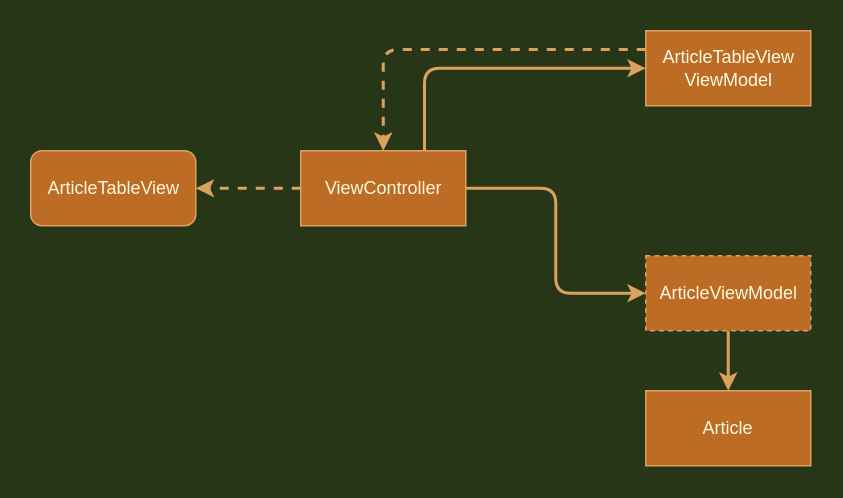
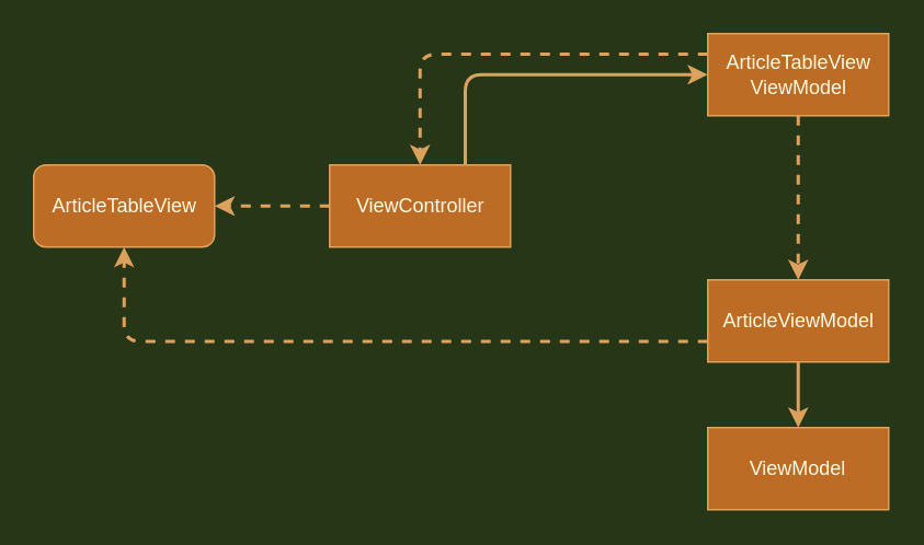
+ <mxCell id="10" style="edgeStyle=orthogonalEdgeStyle;curved=0;rounded=1;sketch=0;orthogonalLoop=1;jettySize=auto;html=1;entryX=0.5;entryY=0;entryDx=0;entryDy=0;fontColor=#FEFAE0;strokeColor=#DDA15E;fillColor=#BC6C25;dashed=1;strokeWidth=2;" edge="1" parent="1" source="12" target="9"><mxGeometry relative="1" as="geometry" /></mxCell>
- <mxCell id="5" style="edgeStyle=orthogonalEdgeStyle;curved=0;rounded=1;sketch=0;orthogonalLoop=1;jettySize=auto;html=1;entryX=0;entryY=0.5;entryDx=0;entryDy=0;fontColor=#FEFAE0;strokeColor=#DDA15E;fillColor=#BC6C25;strokeWidth=2;" edge="1" parent="1" source="6" target="9"><mxGeometry relative="1" as="geometry" /></mxCell>
- <mxCell id="9" value="ArticleViewModel" style="html=1;rounded=0;sketch=0;fontColor=#FEFAE0;strokeColor=#DDA15E;fillColor=#BC6C25;dashed=1;" vertex="1" parent="1"><mxGeometry x="430" y="170" width="110" height="50" as="geometry" /></mxCell>
+ <mxCell id="9" value="ArticleViewModel" style="html=1;rounded=0;sketch=0;fontColor=#FEFAE0;strokeColor=#DDA15E;fillColor=#BC6C25;" vertex="1" parent="1"><mxGeometry x="430" y="170" width="110" height="50" as="geometry" /></mxCell>
+ <mxCell id="8" style="edgeStyle=orthogonalEdgeStyle;curved=0;rounded=1;sketch=0;orthogonalLoop=1;jettySize=auto;html=1;exitX=0;exitY=0.75;exitDx=0;exitDy=0;entryX=0.5;entryY=1;entryDx=0;entryDy=0;dashed=1;fontColor=#FEFAE0;strokeColor=#DDA15E;strokeWidth=2;fillColor=#BC6C25;" edge="1" parent="1" source="9" target="2"><mxGeometry relative="1" as="geometry" /></mxCell>
- <mxCell id="13" value="Article" style="whiteSpace=wrap;html=1;rounded=0;fontColor=#FEFAE0;strokeColor=#DDA15E;fillColor=#BC6C25;sketch=0;" vertex="1" parent="1"><mxGeometry x="430" y="260" width="110" height="50" as="geometry" /></mxCell>
+ <mxCell id="13" value="ViewModel" style="whiteSpace=wrap;html=1;rounded=0;fontColor=#FEFAE0;strokeColor=#DDA15E;fillColor=#BC6C25;sketch=0;" vertex="1" parent="1"><mxGeometry x="430" y="260" width="110" height="50" as="geometry" /></mxCell>
